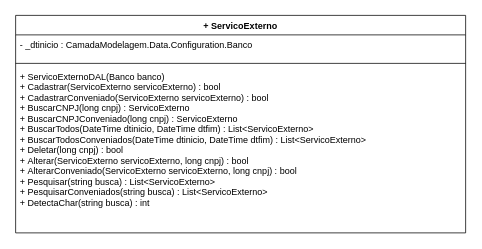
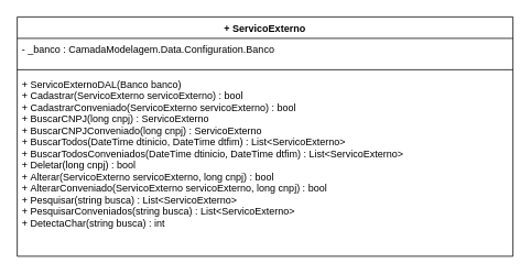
- <mxCell id="3" value="- _dtinicio : CamadaModelagem.Data.Configuration.Banco" style="text;strokeColor=none;fillColor=none;align=left;verticalAlign=top;spacingLeft=4;spacingRight=4;overflow=hidden;rotatable=0;points=[[0,0.5],[1,0.5]];portConstraint=eastwest;" parent="2" vertex="1"><mxGeometry y="26" width="600" height="34" as="geometry" /></mxCell>
+ <mxCell id="3" value="- _banco : CamadaModelagem.Data.Configuration.Banco" style="text;strokeColor=none;fillColor=none;align=left;verticalAlign=top;spacingLeft=4;spacingRight=4;overflow=hidden;rotatable=0;points=[[0,0.5],[1,0.5]];portConstraint=eastwest;" parent="2" vertex="1"><mxGeometry y="26" width="600" height="34" as="geometry" /></mxCell>
